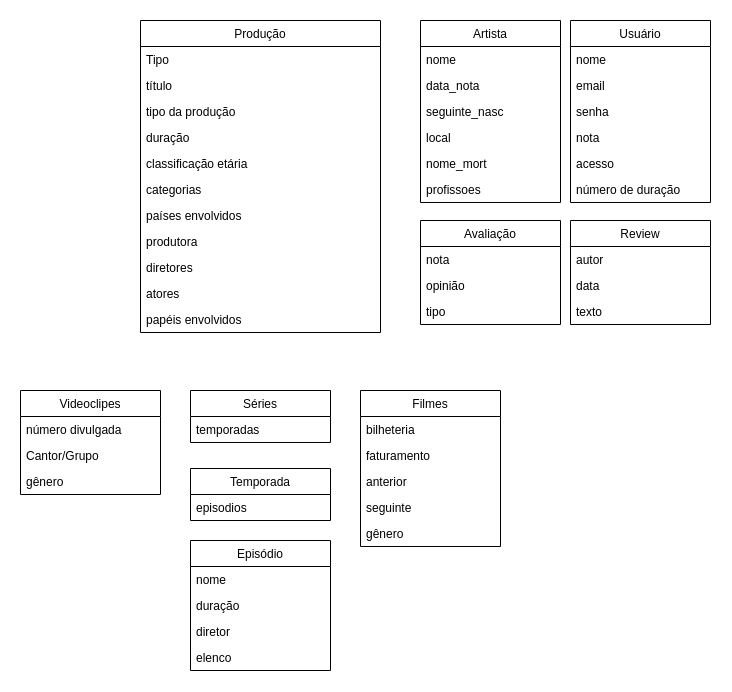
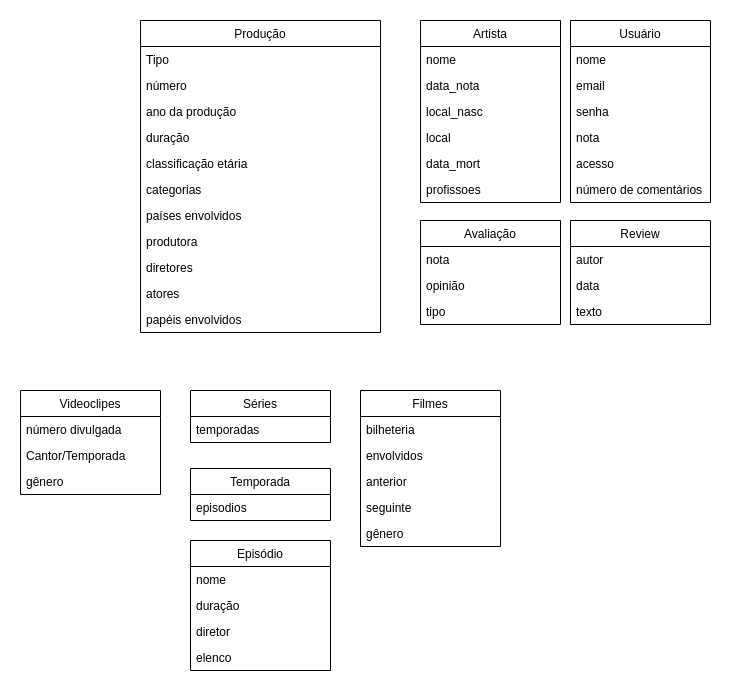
- <mxCell id="4" value="título" style="text;strokeColor=none;fillColor=none;align=left;verticalAlign=top;spacingLeft=4;spacingRight=4;overflow=hidden;rotatable=0;points=[[0,0.5],[1,0.5]];portConstraint=eastwest;" parent="2" vertex="1"><mxGeometry y="52" width="240" height="26" as="geometry" /></mxCell>
+ <mxCell id="4" value="número" style="text;strokeColor=none;fillColor=none;align=left;verticalAlign=top;spacingLeft=4;spacingRight=4;overflow=hidden;rotatable=0;points=[[0,0.5],[1,0.5]];portConstraint=eastwest;" parent="2" vertex="1"><mxGeometry y="52" width="240" height="26" as="geometry" /></mxCell>
- <mxCell id="5" value="tipo da produção" style="text;strokeColor=none;fillColor=none;align=left;verticalAlign=top;spacingLeft=4;spacingRight=4;overflow=hidden;rotatable=0;points=[[0,0.5],[1,0.5]];portConstraint=eastwest;" parent="2" vertex="1"><mxGeometry y="78" width="240" height="26" as="geometry" /></mxCell>
+ <mxCell id="5" value="ano da produção" style="text;strokeColor=none;fillColor=none;align=left;verticalAlign=top;spacingLeft=4;spacingRight=4;overflow=hidden;rotatable=0;points=[[0,0.5],[1,0.5]];portConstraint=eastwest;" parent="2" vertex="1"><mxGeometry y="78" width="240" height="26" as="geometry" /></mxCell>
- <mxCell id="31" value="seguinte_nasc" style="text;strokeColor=none;fillColor=none;align=left;verticalAlign=top;spacingLeft=4;spacingRight=4;overflow=hidden;rotatable=0;points=[[0,0.5],[1,0.5]];portConstraint=eastwest;" parent="28" vertex="1"><mxGeometry y="78" width="140" height="26" as="geometry" /></mxCell>
+ <mxCell id="31" value="local_nasc" style="text;strokeColor=none;fillColor=none;align=left;verticalAlign=top;spacingLeft=4;spacingRight=4;overflow=hidden;rotatable=0;points=[[0,0.5],[1,0.5]];portConstraint=eastwest;" parent="28" vertex="1"><mxGeometry y="78" width="140" height="26" as="geometry" /></mxCell>
- <mxCell id="33" value="nome_mort" style="text;strokeColor=none;fillColor=none;align=left;verticalAlign=top;spacingLeft=4;spacingRight=4;overflow=hidden;rotatable=0;points=[[0,0.5],[1,0.5]];portConstraint=eastwest;" parent="28" vertex="1"><mxGeometry y="130" width="140" height="26" as="geometry" /></mxCell>
+ <mxCell id="33" value="data_mort" style="text;strokeColor=none;fillColor=none;align=left;verticalAlign=top;spacingLeft=4;spacingRight=4;overflow=hidden;rotatable=0;points=[[0,0.5],[1,0.5]];portConstraint=eastwest;" parent="28" vertex="1"><mxGeometry y="130" width="140" height="26" as="geometry" /></mxCell>
- <mxCell id="45" value="número de duração" style="text;strokeColor=none;fillColor=none;align=left;verticalAlign=top;spacingLeft=4;spacingRight=4;overflow=hidden;rotatable=0;points=[[0,0.5],[1,0.5]];portConstraint=eastwest;" vertex="1" parent="39"><mxGeometry y="156" width="140" height="26" as="geometry" /></mxCell>
+ <mxCell id="45" value="número de comentários" style="text;strokeColor=none;fillColor=none;align=left;verticalAlign=top;spacingLeft=4;spacingRight=4;overflow=hidden;rotatable=0;points=[[0,0.5],[1,0.5]];portConstraint=eastwest;" vertex="1" parent="39"><mxGeometry y="156" width="140" height="26" as="geometry" /></mxCell>
- <mxCell id="24" value="Cantor/Grupo" style="text;strokeColor=none;fillColor=none;align=left;verticalAlign=top;spacingLeft=4;spacingRight=4;overflow=hidden;rotatable=0;points=[[0,0.5],[1,0.5]];portConstraint=eastwest;" parent="22" vertex="1"><mxGeometry y="52" width="140" height="26" as="geometry" /></mxCell>
+ <mxCell id="24" value="Cantor/Temporada" style="text;strokeColor=none;fillColor=none;align=left;verticalAlign=top;spacingLeft=4;spacingRight=4;overflow=hidden;rotatable=0;points=[[0,0.5],[1,0.5]];portConstraint=eastwest;" parent="22" vertex="1"><mxGeometry y="52" width="140" height="26" as="geometry" /></mxCell>
- <mxCell id="16" value="faturamento" style="text;strokeColor=none;fillColor=none;align=left;verticalAlign=top;spacingLeft=4;spacingRight=4;overflow=hidden;rotatable=0;points=[[0,0.5],[1,0.5]];portConstraint=eastwest;" parent="14" vertex="1"><mxGeometry y="52" width="140" height="26" as="geometry" /></mxCell>
+ <mxCell id="16" value="envolvidos" style="text;strokeColor=none;fillColor=none;align=left;verticalAlign=top;spacingLeft=4;spacingRight=4;overflow=hidden;rotatable=0;points=[[0,0.5],[1,0.5]];portConstraint=eastwest;" parent="14" vertex="1"><mxGeometry y="52" width="140" height="26" as="geometry" /></mxCell>
